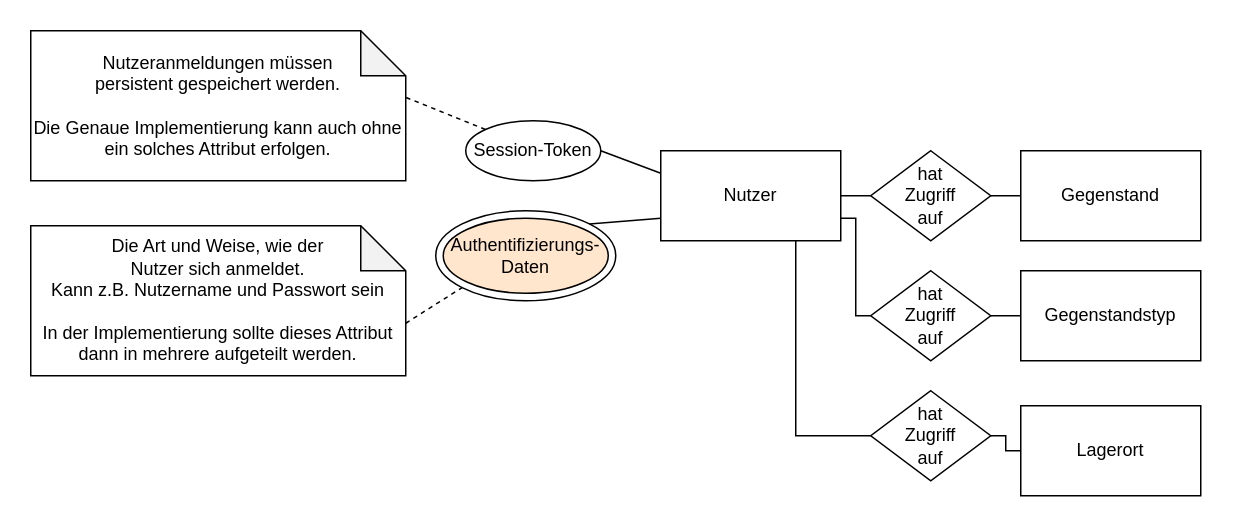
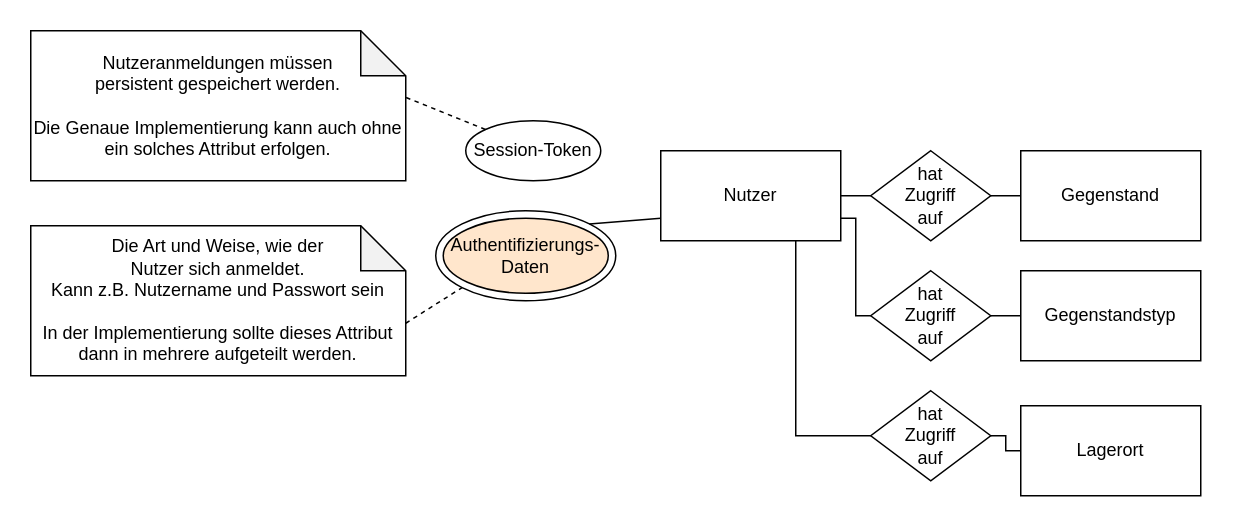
- <mxCell id="6" style="rounded=0;orthogonalLoop=1;jettySize=auto;html=1;exitX=1;exitY=0.5;exitDx=0;exitDy=0;entryX=0;entryY=0.25;entryDx=0;entryDy=0;endArrow=none;endFill=0;" edge="1" parent="1" source="7" target="5"><mxGeometry relative="1" as="geometry" /></mxCell>
